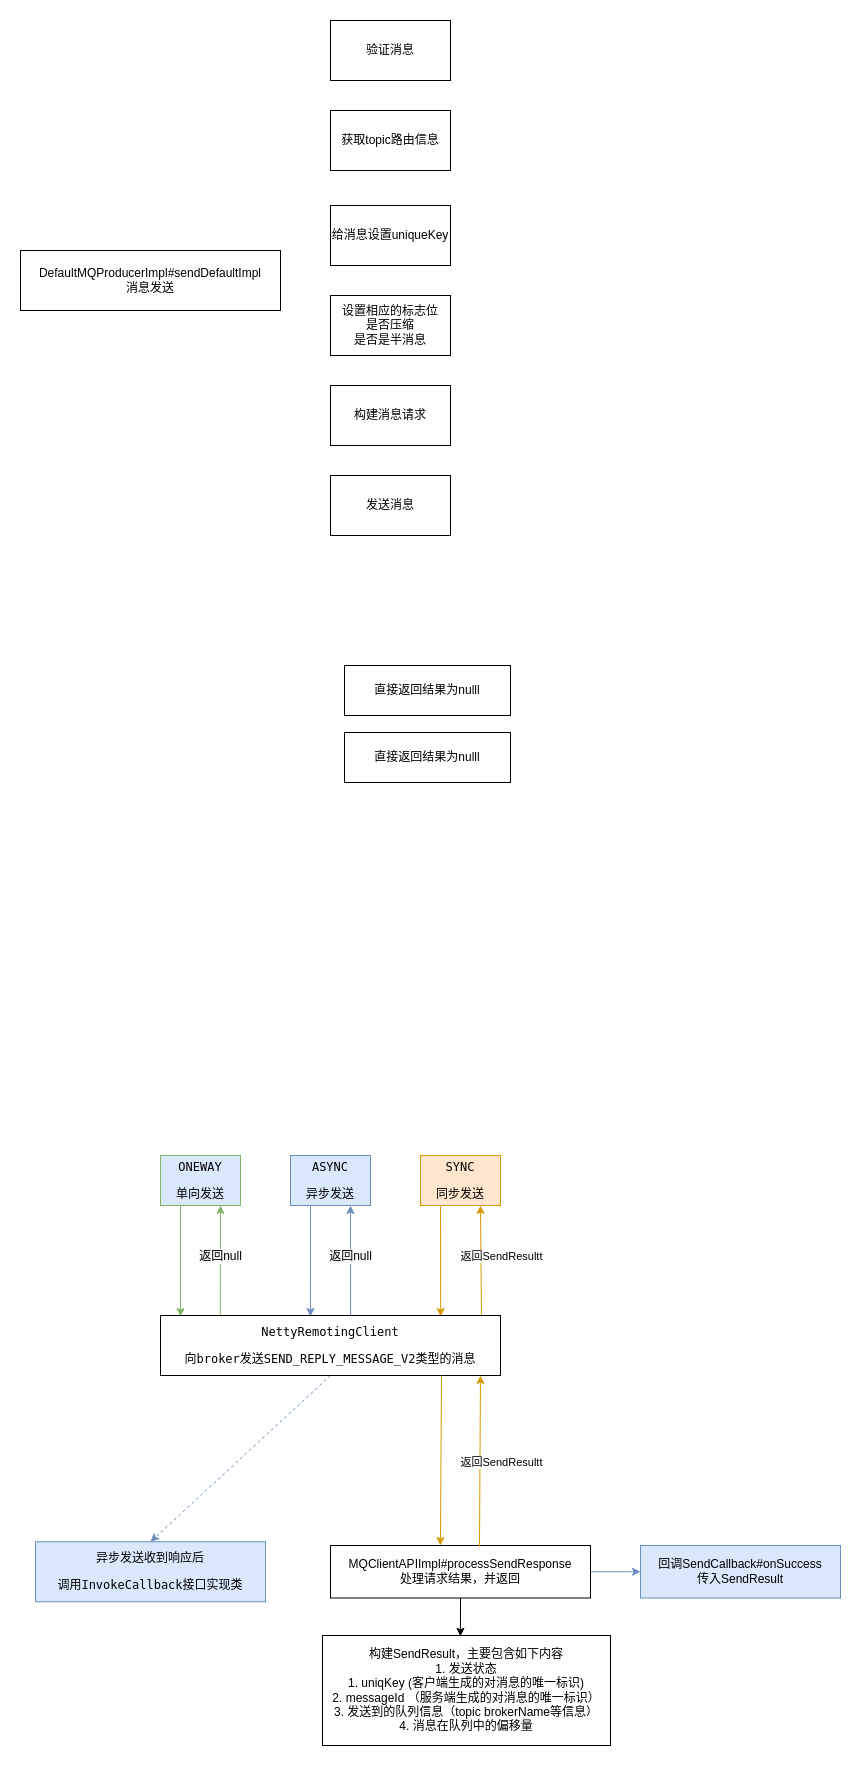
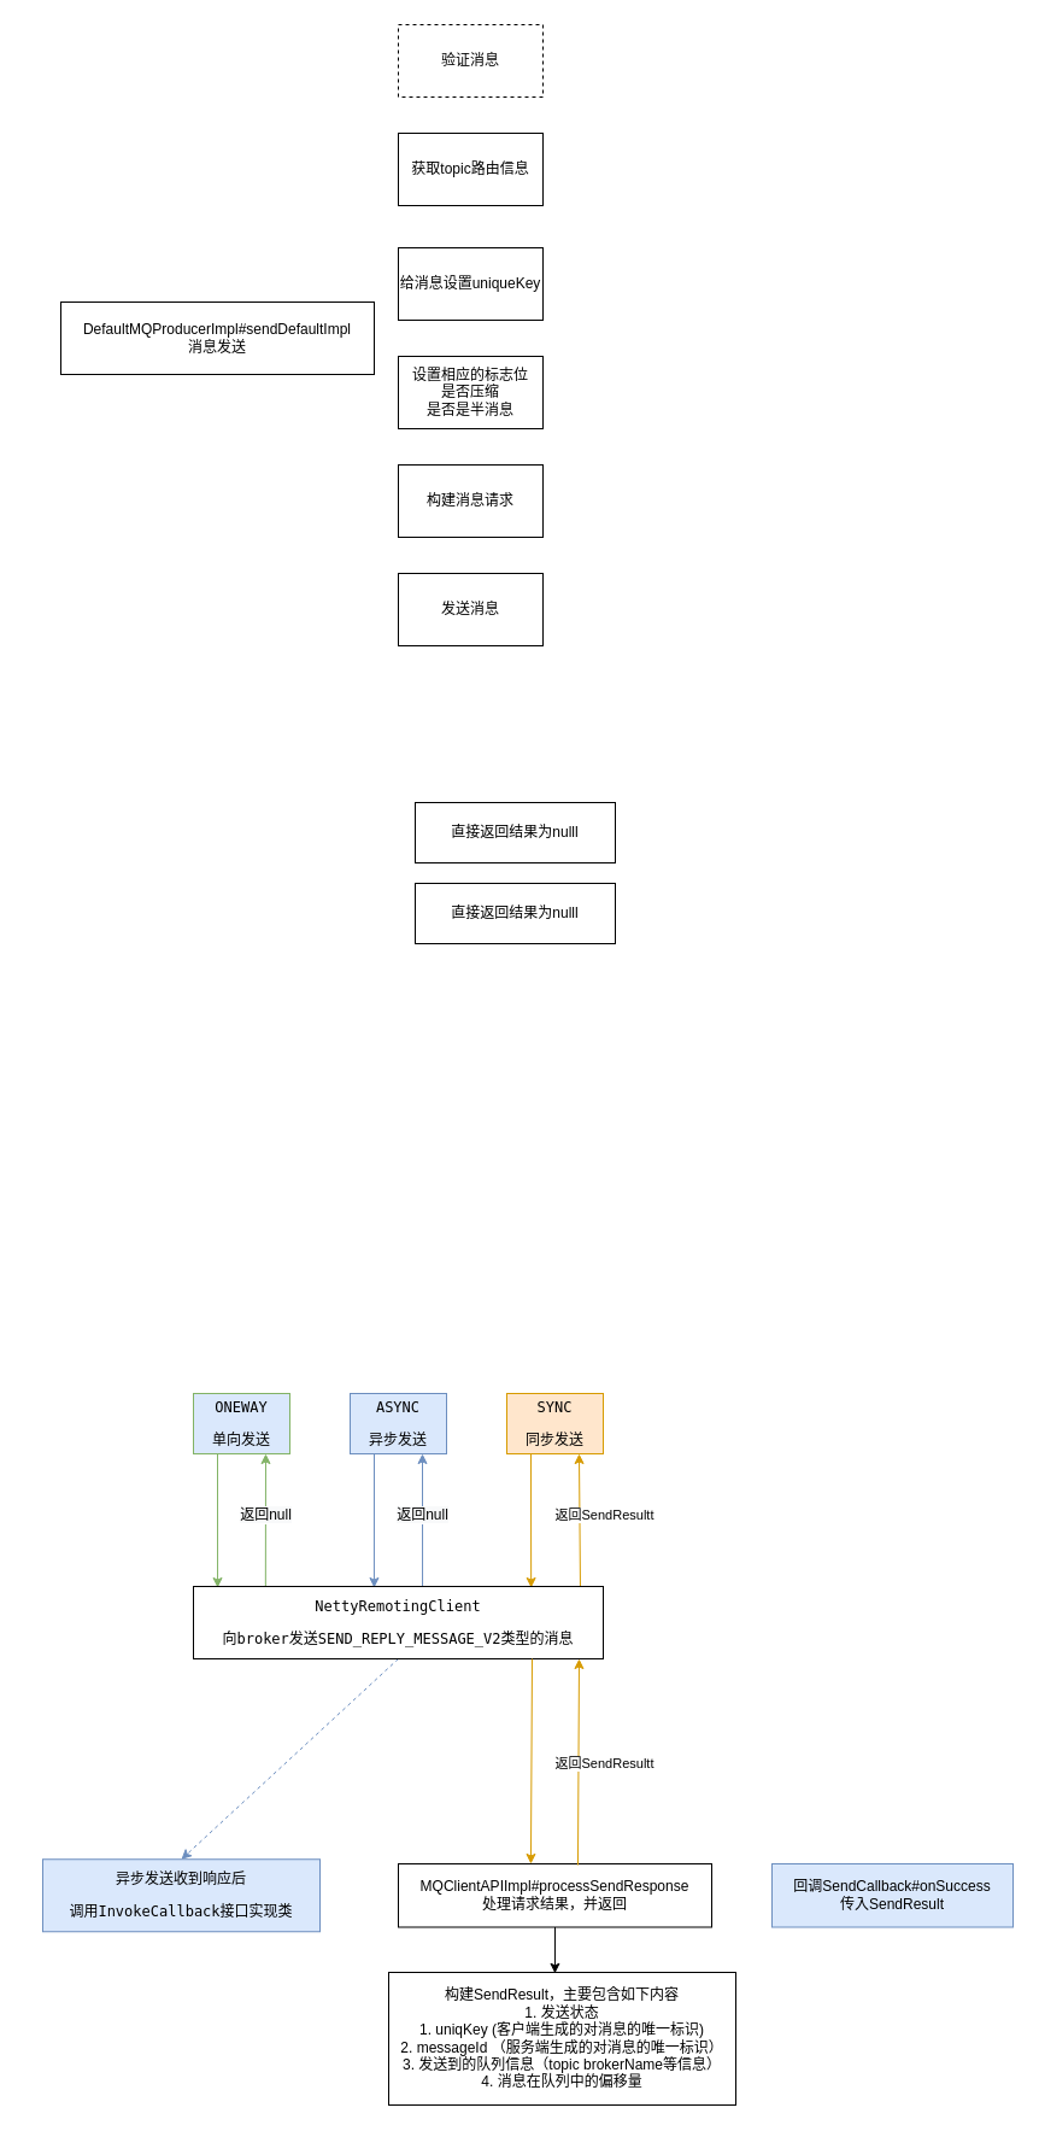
- <mxCell id="3" value="验证消息" style="rounded=0;whiteSpace=wrap;html=1;fontColor=default;strokeColor=default;fillColor=default;" parent="1" vertex="1"><mxGeometry x="330" y="20" width="120" height="60" as="geometry" /></mxCell>
+ <mxCell id="3" value="验证消息" style="rounded=0;whiteSpace=wrap;html=1;fontColor=default;strokeColor=default;fillColor=default;dashed=1;" parent="1" vertex="1"><mxGeometry x="330" y="20" width="120" height="60" as="geometry" /></mxCell>
- <mxCell id="2" value="DefaultMQProducerImpl#sendDefaultImpl&lt;br&gt;消息发送" style="rounded=0;whiteSpace=wrap;html=1;fillColor=default;strokeColor=default;fontColor=default;" parent="1" vertex="1"><mxGeometry x="20" y="250" width="260" height="60" as="geometry" /></mxCell>
+ <mxCell id="2" value="DefaultMQProducerImpl#sendDefaultImpl&lt;br&gt;消息发送" style="rounded=0;whiteSpace=wrap;html=1;fillColor=default;strokeColor=default;fontColor=default;" parent="1" vertex="1"><mxGeometry x="50" y="250" width="260" height="60" as="geometry" /></mxCell>
- <mxCell id="23" style="edgeStyle=none;rounded=0;orthogonalLoop=1;jettySize=auto;html=1;exitX=1;exitY=0.5;exitDx=0;exitDy=0;entryX=0;entryY=0.5;entryDx=0;entryDy=0;startArrow=none;startFill=0;endArrow=classic;endFill=1;fillColor=#dae8fc;strokeColor=#6c8ebf;" edge="1" parent="1" source="25" target="32"><mxGeometry relative="1" as="geometry" /></mxCell>
